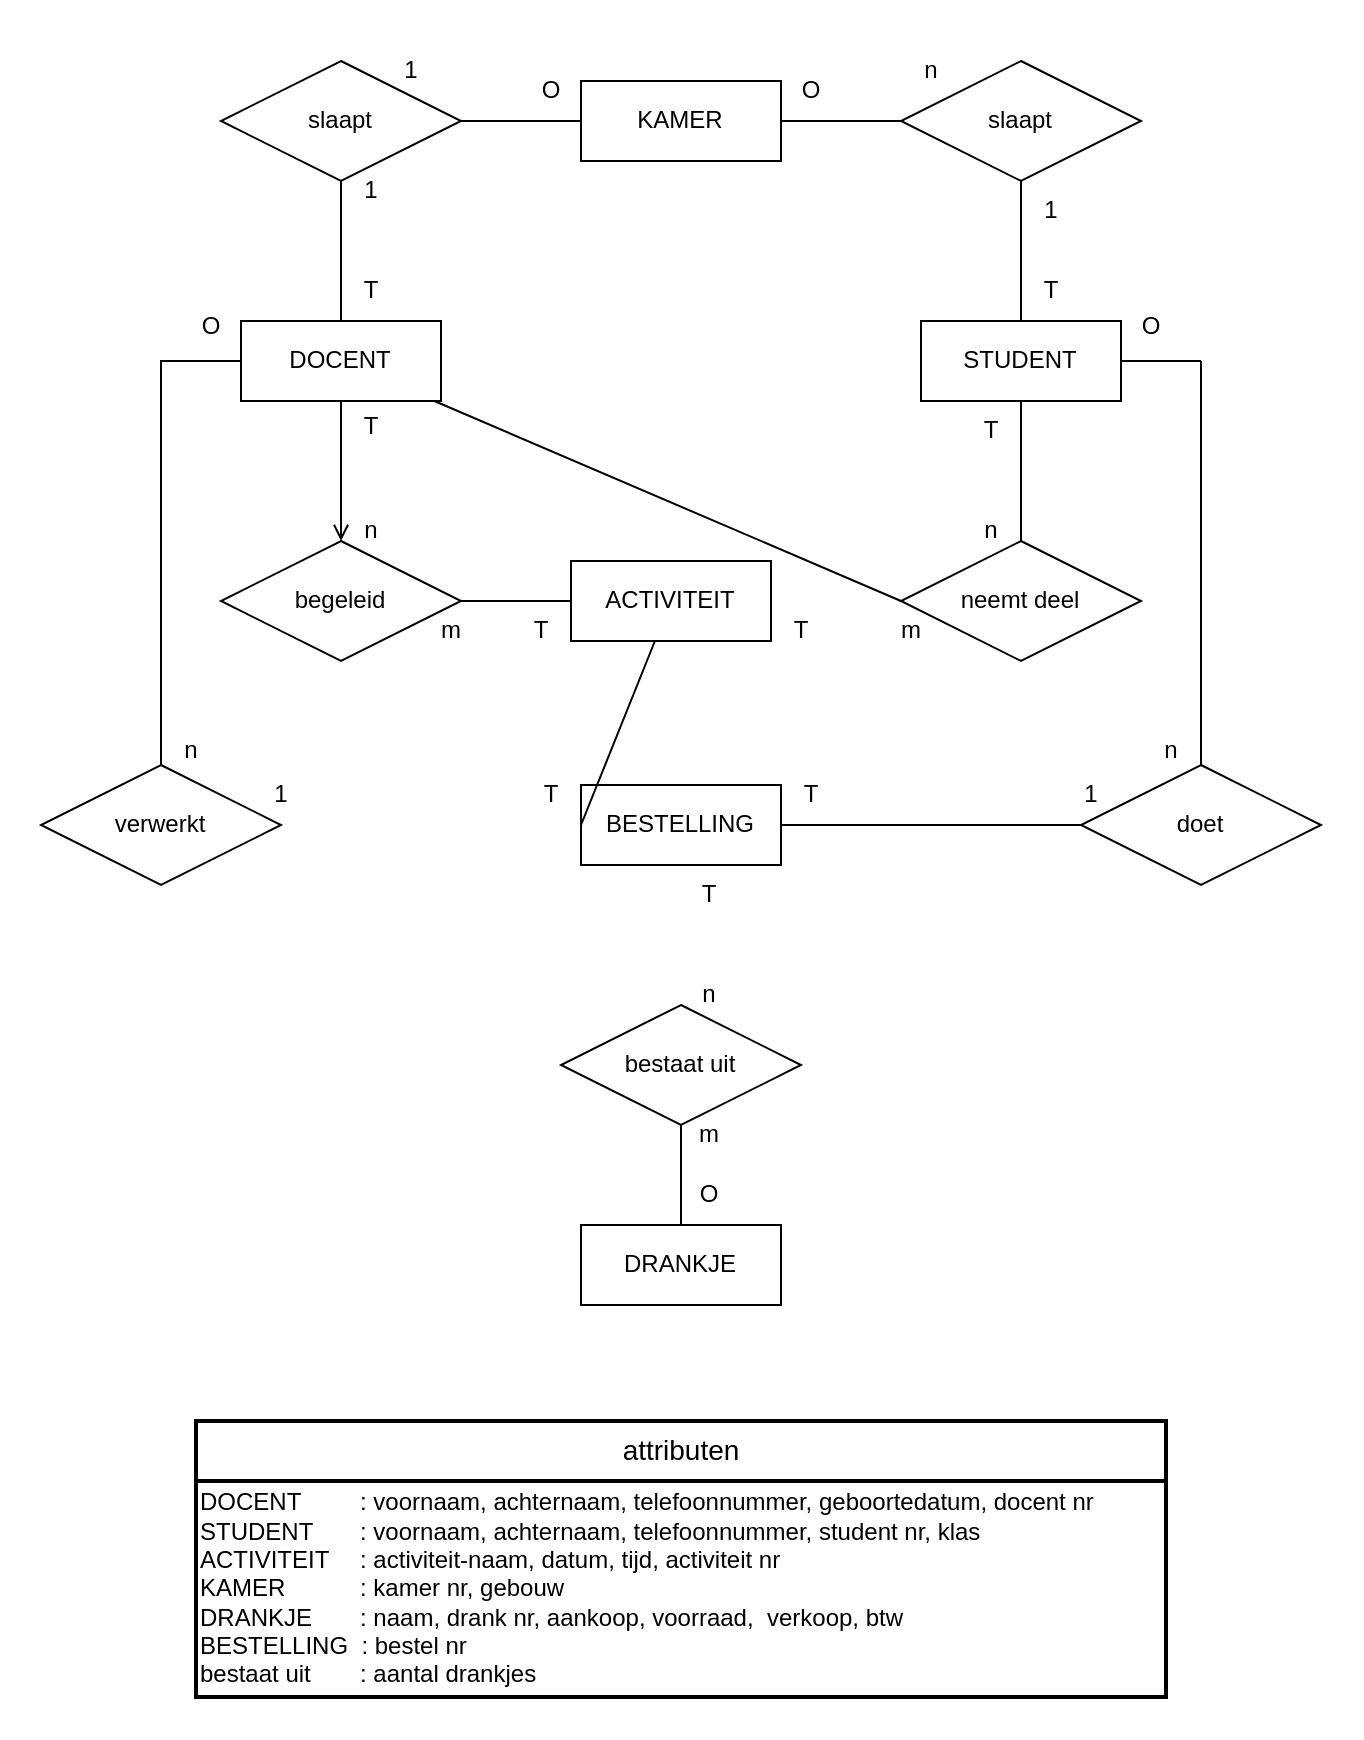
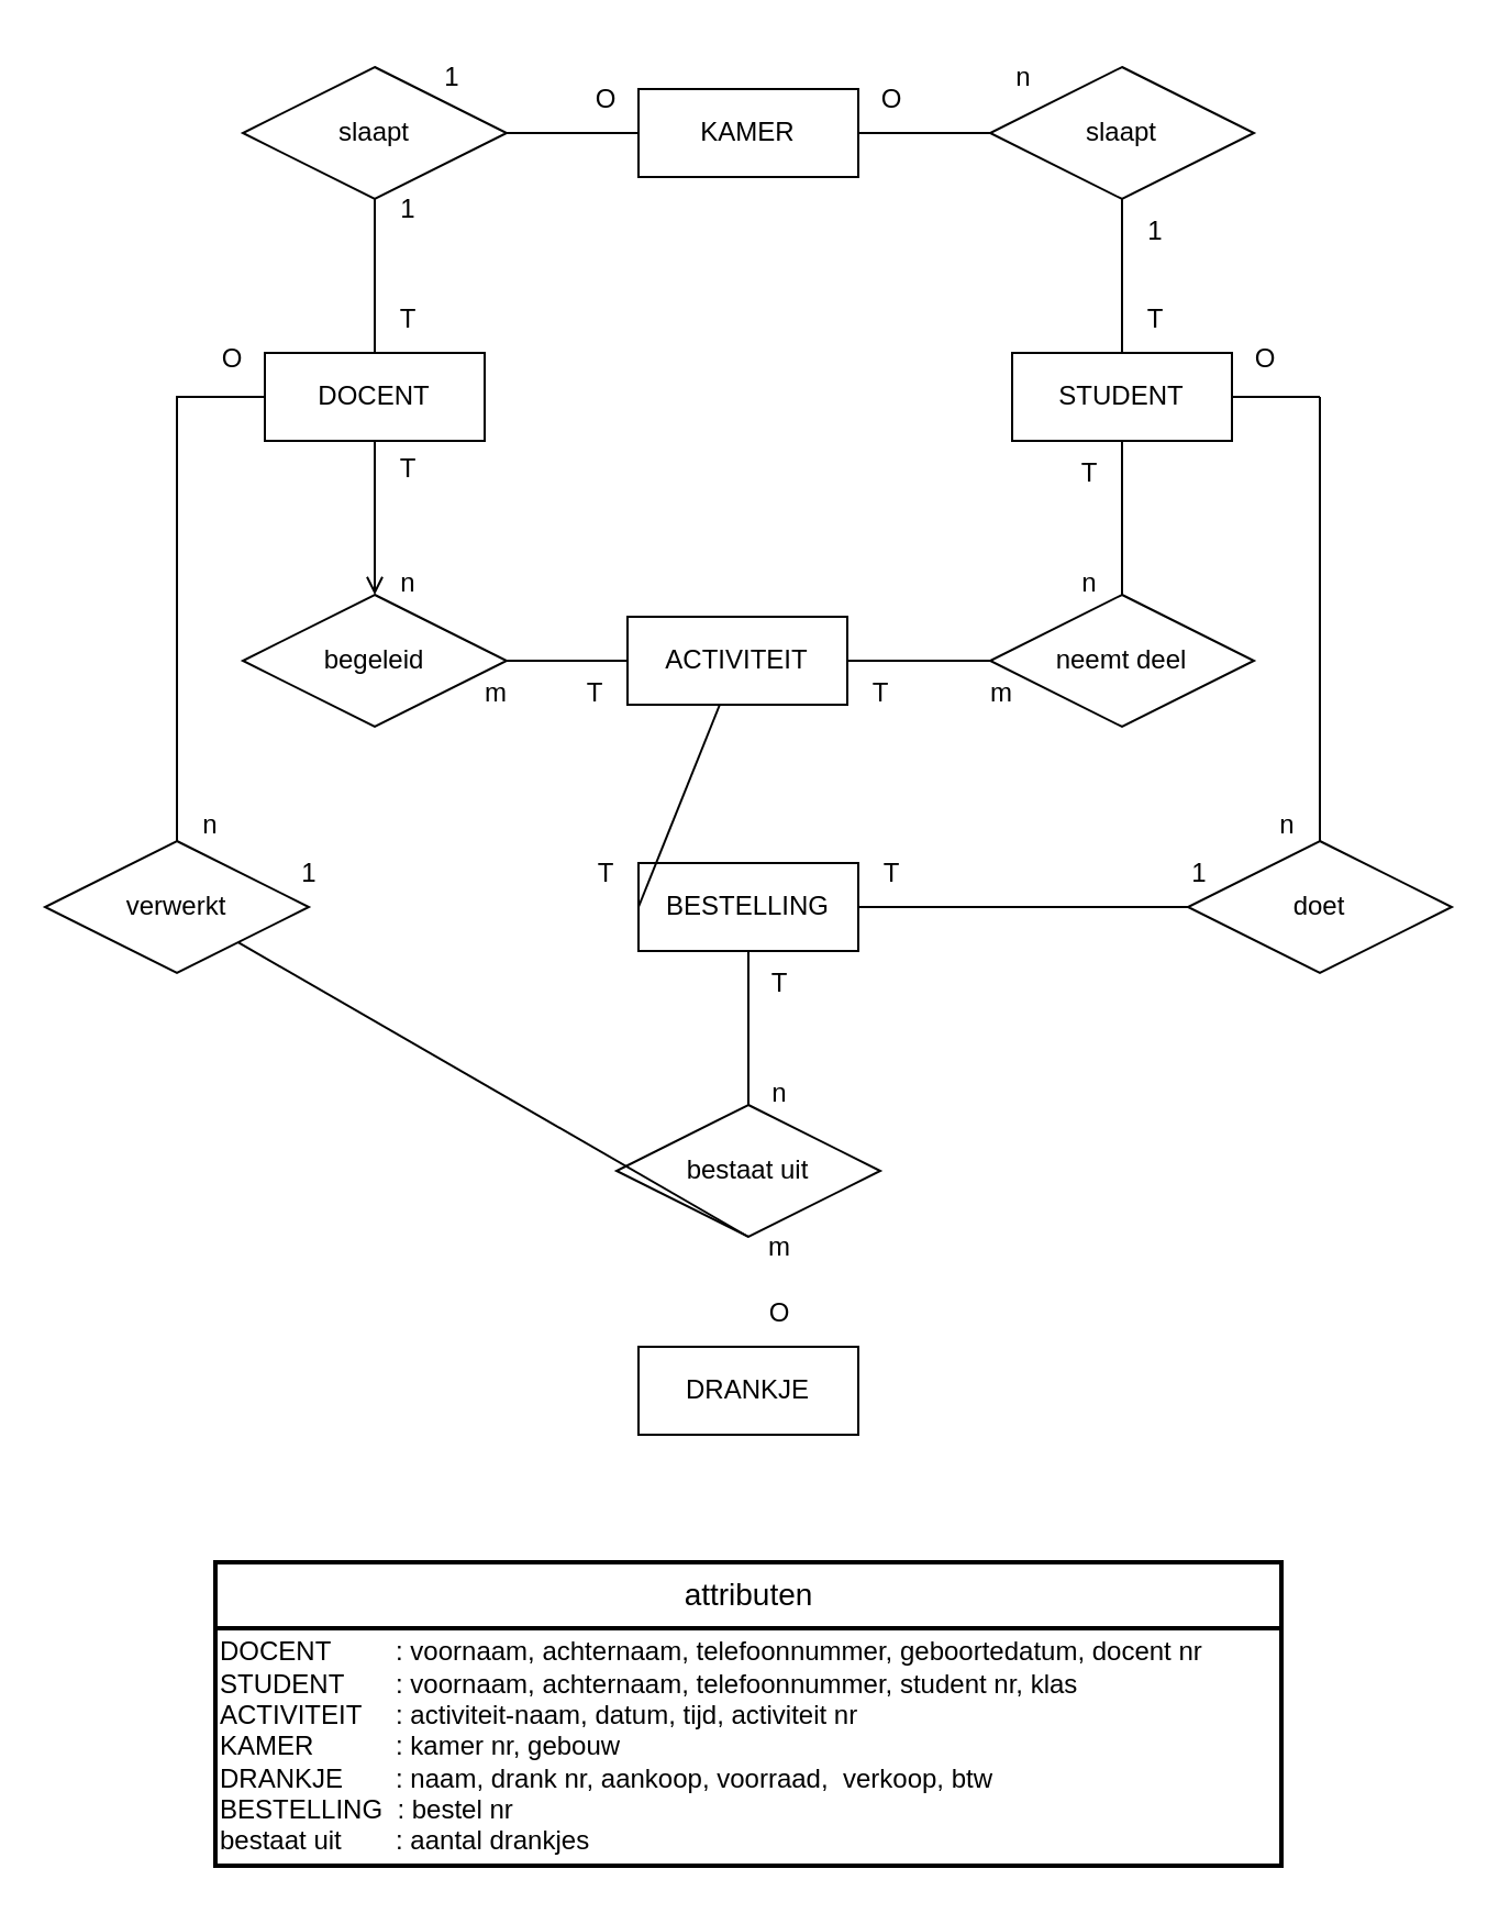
- <mxCell id="24" value="" style="endArrow=none;html=1;rounded=0;exitX=0;exitY=0.5;exitDx=0;exitDy=0;" parent="1" source="22" target="2" edge="1"><mxGeometry width="50" height="50" relative="1" as="geometry"><mxPoint x="460" y="340" as="sourcePoint" /><mxPoint x="375" y="420" as="targetPoint" /></mxGeometry></mxCell>
+ <mxCell id="24" value="" style="endArrow=none;html=1;rounded=0;entryX=1;entryY=0.5;entryDx=0;entryDy=0;exitX=0;exitY=0.5;exitDx=0;exitDy=0;" parent="1" source="22" target="25" edge="1"><mxGeometry width="50" height="50" relative="1" as="geometry"><mxPoint x="460" y="340" as="sourcePoint" /><mxPoint x="375" y="420" as="targetPoint" /></mxGeometry></mxCell>
+ <mxCell id="52" value="" style="endArrow=none;html=1;rounded=0;exitX=0.5;exitY=1;exitDx=0;exitDy=0;entryX=0.5;entryY=0;entryDx=0;entryDy=0;" parent="1" source="36" target="53" edge="1"><mxGeometry relative="1" as="geometry"><mxPoint x="270" y="602" as="sourcePoint" /><mxPoint x="340" y="652" as="targetPoint" /></mxGeometry></mxCell>
- <mxCell id="55" value="" style="endArrow=none;html=1;rounded=0;exitX=0.5;exitY=1;exitDx=0;exitDy=0;entryX=0.5;entryY=0;entryDx=0;entryDy=0;" parent="1" source="53" target="54" edge="1"><mxGeometry relative="1" as="geometry"><mxPoint x="339.47" y="692" as="sourcePoint" /><mxPoint x="340" y="742" as="targetPoint" /></mxGeometry></mxCell>
+ <mxCell id="55" value="" style="endArrow=none;html=1;rounded=0;exitX=0.5;exitY=1;exitDx=0;exitDy=0;" parent="1" source="53" target="37" edge="1"><mxGeometry relative="1" as="geometry"><mxPoint x="339.47" y="692" as="sourcePoint" /><mxPoint x="340" y="742" as="targetPoint" /></mxGeometry></mxCell>
